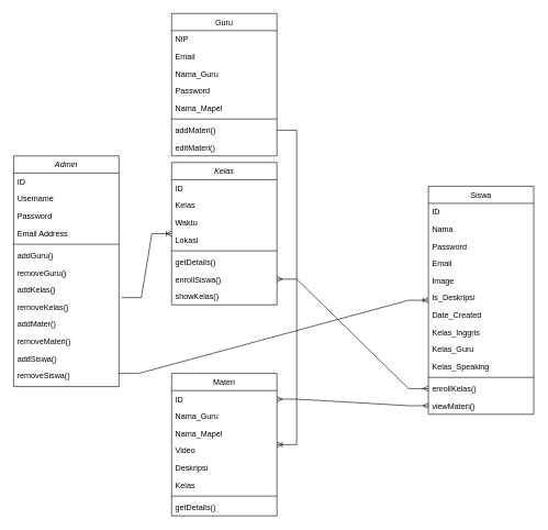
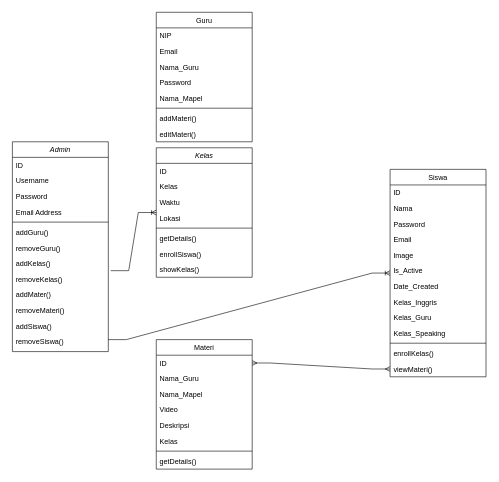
- <mxCell id="49" value="Is_Deskripsi" style="text;align=left;verticalAlign=top;spacingLeft=4;spacingRight=4;overflow=hidden;rotatable=0;points=[[0,0.5],[1,0.5]];portConstraint=eastwest;rounded=0;shadow=0;html=0;" vertex="1" parent="43"><mxGeometry y="156" width="160" height="26" as="geometry" /></mxCell>
+ <mxCell id="49" value="Is_Active" style="text;align=left;verticalAlign=top;spacingLeft=4;spacingRight=4;overflow=hidden;rotatable=0;points=[[0,0.5],[1,0.5]];portConstraint=eastwest;rounded=0;shadow=0;html=0;" vertex="1" parent="43"><mxGeometry y="156" width="160" height="26" as="geometry" /></mxCell>
- <mxCell id="57" value="" style="edgeStyle=entityRelationEdgeStyle;fontSize=12;html=1;endArrow=ERmany;startArrow=ERmany;rounded=0;entryX=0;entryY=0.5;entryDx=0;entryDy=0;exitX=1;exitY=0.5;exitDx=0;exitDy=0;" edge="1" parent="1" source="32" target="55"><mxGeometry width="100" height="100" relative="1" as="geometry"><mxPoint x="40" y="766" as="sourcePoint" /><mxPoint x="140" y="666" as="targetPoint" /></mxGeometry></mxCell>
- <mxCell id="61" value="" style="edgeStyle=entityRelationEdgeStyle;fontSize=12;html=1;endArrow=ERoneToMany;rounded=0;exitX=1;exitY=0.5;exitDx=0;exitDy=0;" edge="1" parent="1" source="23" target="34"><mxGeometry width="100" height="100" relative="1" as="geometry"><mxPoint x="470" y="186" as="sourcePoint" /><mxPoint x="280" y="406" as="targetPoint" /><Array as="points"><mxPoint x="460" y="436" /><mxPoint x="470" y="316" /></Array></mxGeometry></mxCell>
